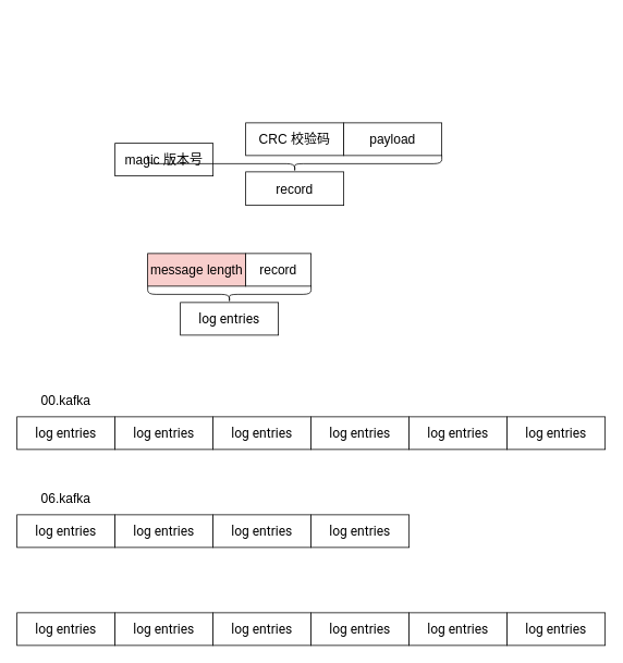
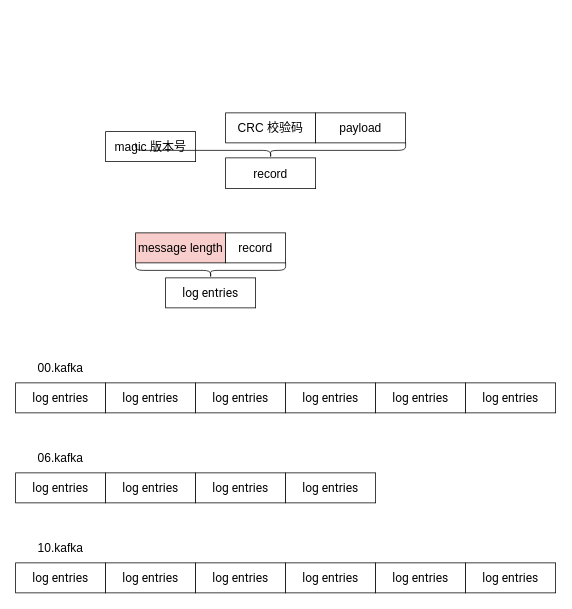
+ <mxCell id="23" value="&lt;font style=&quot;font-size: 16px&quot;&gt;10.kafka&lt;/font&gt;" style="text;html=1;strokeColor=none;fillColor=none;align=center;verticalAlign=middle;whiteSpace=wrap;rounded=0;" vertex="1" parent="1"><mxGeometry x="20" y="710" width="120" height="40" as="geometry" /></mxCell>
